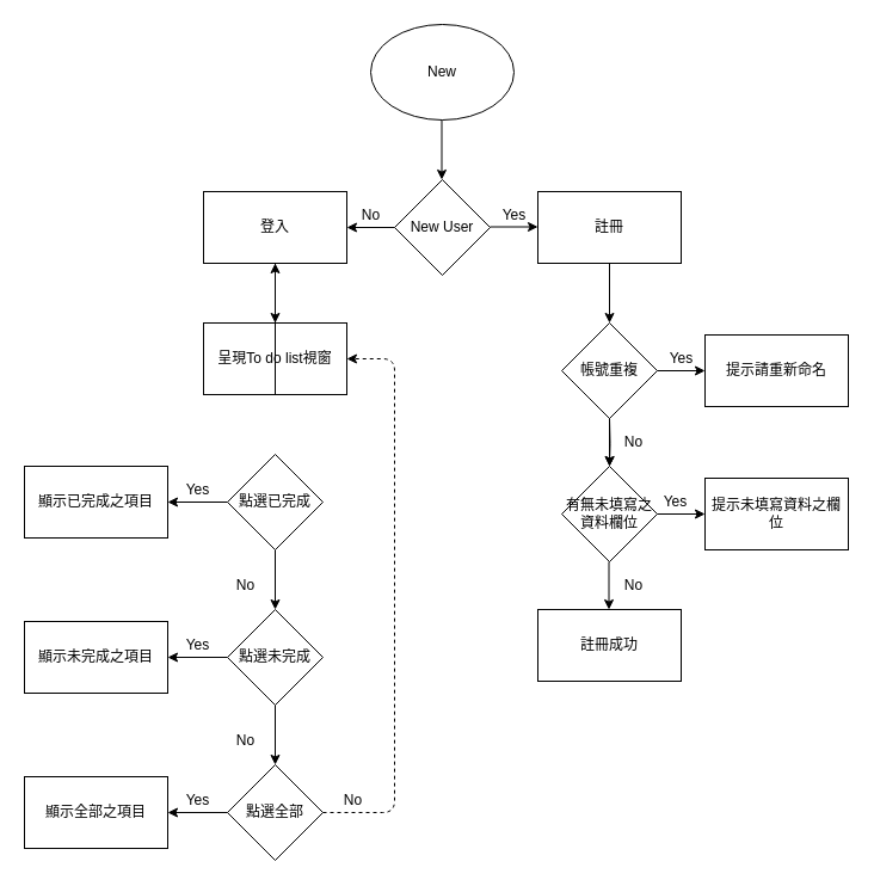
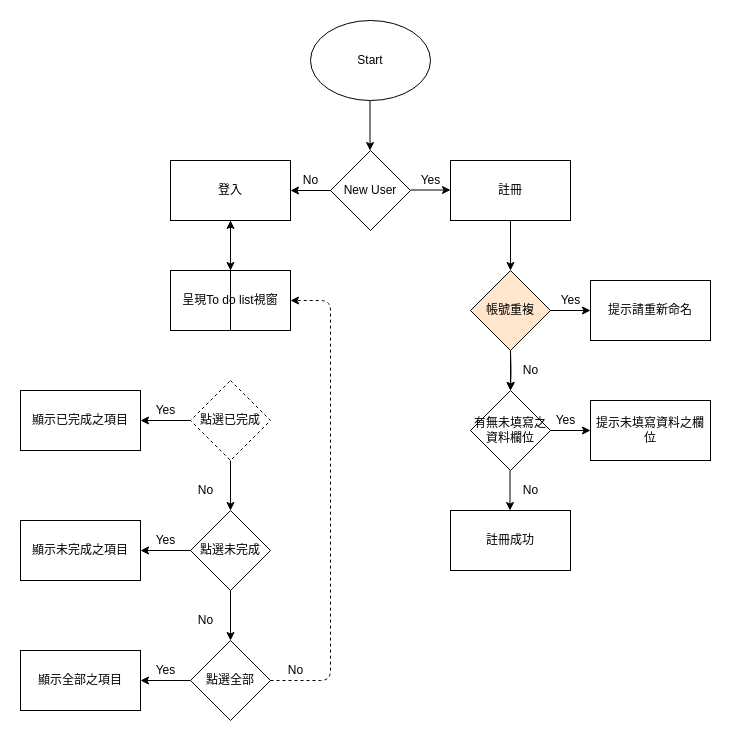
- <mxCell id="2" value="New" style="ellipse;whiteSpace=wrap;html=1;" parent="1" vertex="1"><mxGeometry x="310" y="20" width="120" height="80" as="geometry" /></mxCell>
+ <mxCell id="2" value="Start" style="ellipse;whiteSpace=wrap;html=1;" parent="1" vertex="1"><mxGeometry x="310" y="20" width="120" height="80" as="geometry" /></mxCell>
- <mxCell id="11" value="帳號重複" style="rhombus;whiteSpace=wrap;html=1;" parent="1" vertex="1"><mxGeometry x="470" y="270" width="80" height="80" as="geometry" /></mxCell>
+ <mxCell id="11" value="帳號重複" style="rhombus;whiteSpace=wrap;html=1;fillColor=#ffe6cc;" parent="1" vertex="1"><mxGeometry x="470" y="270" width="80" height="80" as="geometry" /></mxCell>
- <mxCell id="28" value="點選已完成" style="rhombus;whiteSpace=wrap;html=1;" parent="1" vertex="1"><mxGeometry x="190" y="380" width="80" height="80" as="geometry" /></mxCell>
+ <mxCell id="28" value="點選已完成" style="rhombus;whiteSpace=wrap;html=1;dashed=1;" parent="1" vertex="1"><mxGeometry x="190" y="380" width="80" height="80" as="geometry" /></mxCell>
